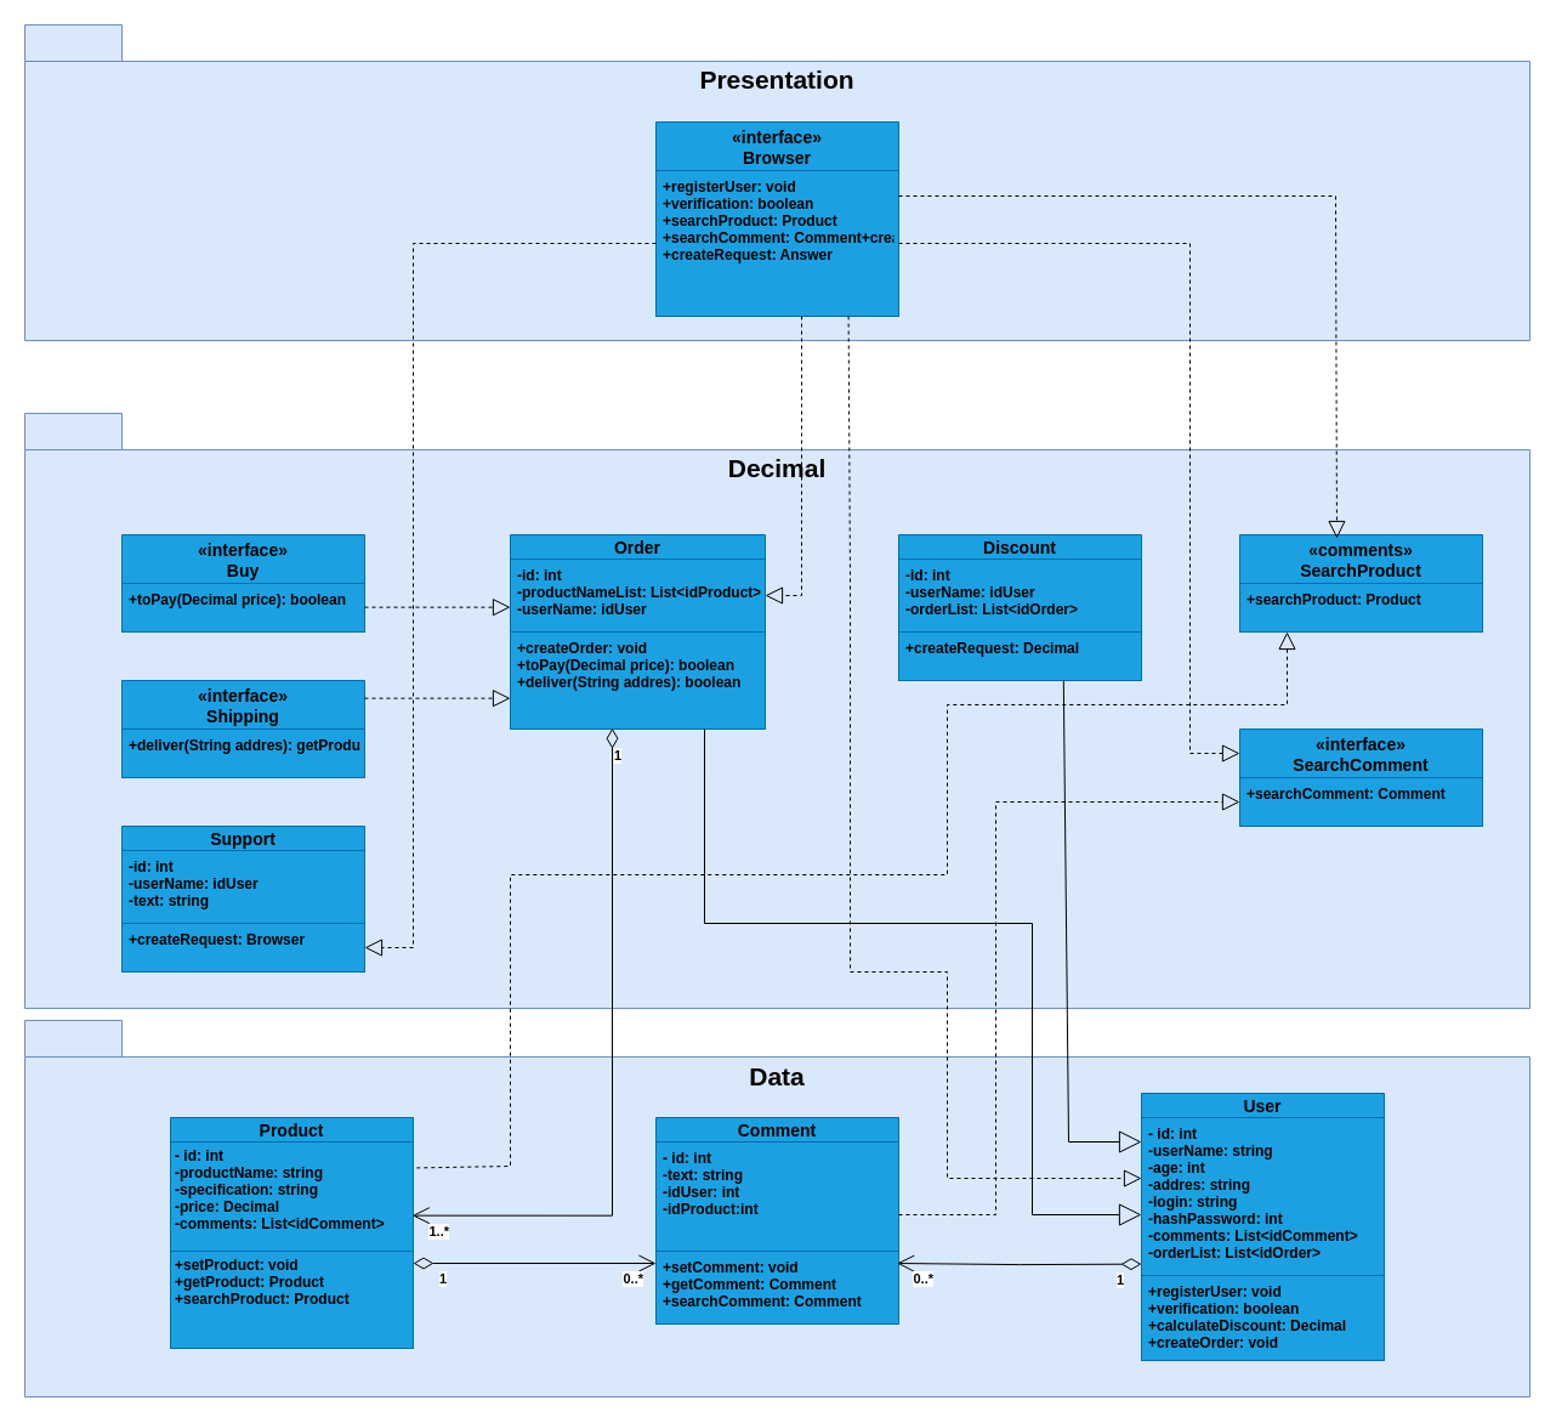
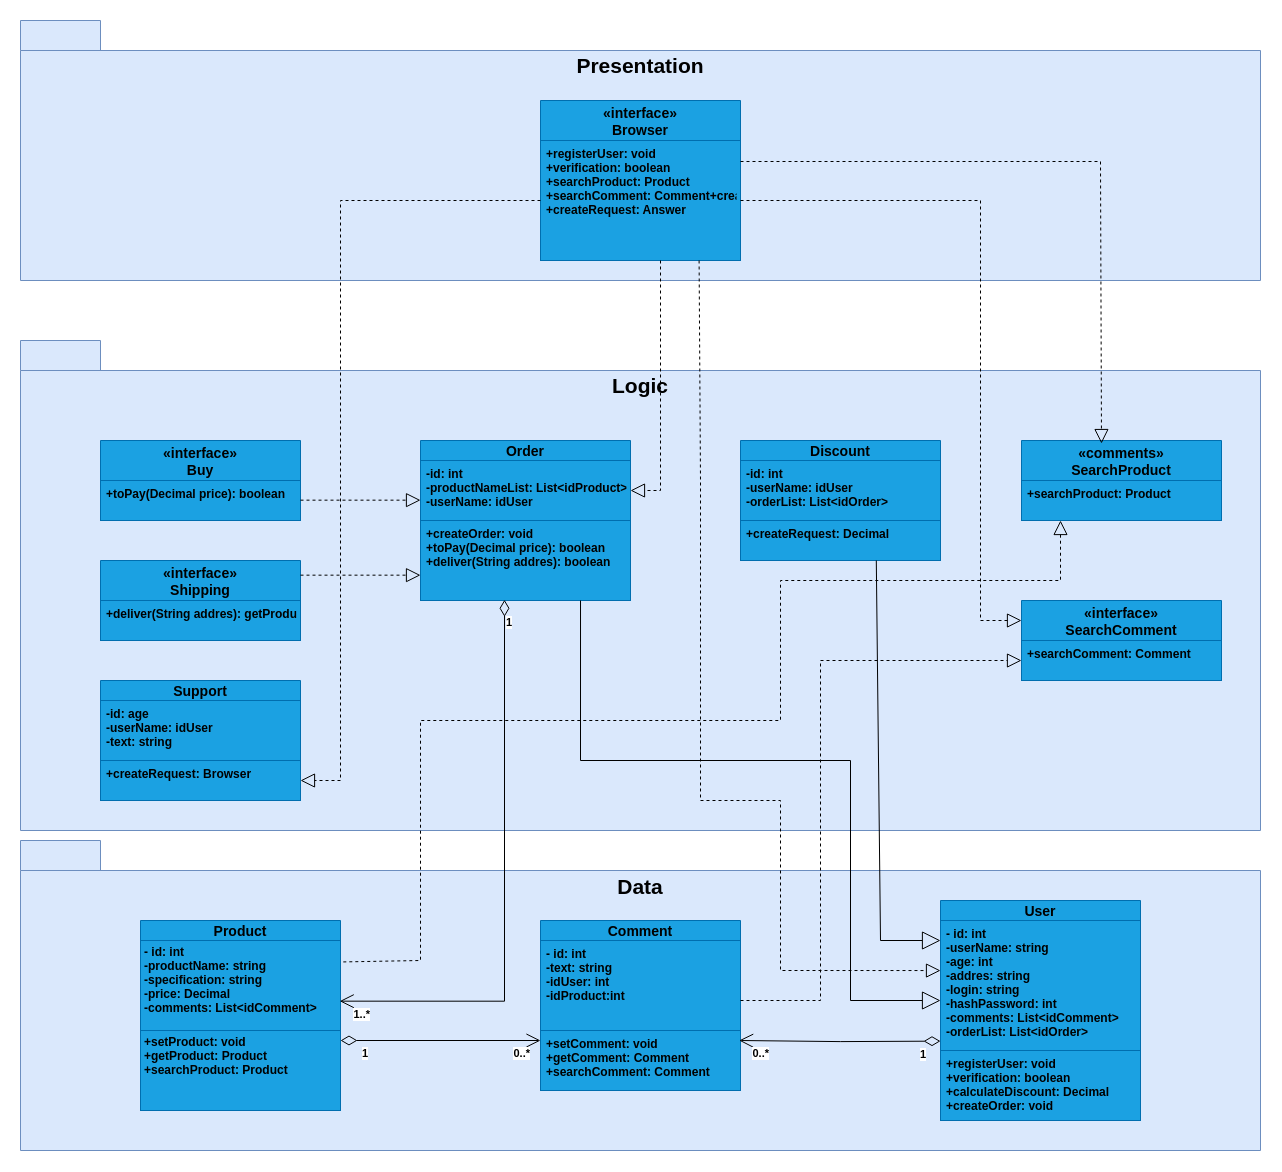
- <mxCell id="3" value="&lt;h2 style=&quot;font-size: 19px;&quot;&gt;&lt;font style=&quot;font-size: 21px;&quot;&gt;Decimal&lt;/font&gt;&lt;/h2&gt;" style="shape=folder;fontStyle=1;spacingTop=10;tabWidth=80;tabHeight=30;tabPosition=left;html=1;whiteSpace=wrap;fillColor=#dae8fc;verticalAlign=top;strokeColor=#6c8ebf;" vertex="1" parent="1"><mxGeometry x="20" y="340" width="1240" height="490" as="geometry" /></mxCell>
+ <mxCell id="3" value="&lt;h2 style=&quot;font-size: 19px;&quot;&gt;&lt;font style=&quot;font-size: 21px;&quot;&gt;Logic&lt;/font&gt;&lt;/h2&gt;" style="shape=folder;fontStyle=1;spacingTop=10;tabWidth=80;tabHeight=30;tabPosition=left;html=1;whiteSpace=wrap;fillColor=#dae8fc;verticalAlign=top;strokeColor=#6c8ebf;" vertex="1" parent="1"><mxGeometry x="20" y="340" width="1240" height="490" as="geometry" /></mxCell>
- <mxCell id="28" value="-id: int&#10;-userName: idUser&#10;-text: string&#10;&#10;&#10;&#10;&#10;" style="text;align=left;verticalAlign=top;spacingLeft=4;spacingRight=4;overflow=hidden;rotatable=0;points=[[0,0.5],[1,0.5]];portConstraint=eastwest;fontStyle=1;fillColor=#1ba1e2;fontColor=#000000;strokeColor=#006EAF;" vertex="1" parent="27"><mxGeometry y="20" width="200" height="60" as="geometry" /></mxCell>
+ <mxCell id="28" value="-id: age&#10;-userName: idUser&#10;-text: string&#10;&#10;&#10;&#10;&#10;" style="text;align=left;verticalAlign=top;spacingLeft=4;spacingRight=4;overflow=hidden;rotatable=0;points=[[0,0.5],[1,0.5]];portConstraint=eastwest;fontStyle=1;fillColor=#1ba1e2;fontColor=#000000;strokeColor=#006EAF;" vertex="1" parent="27"><mxGeometry y="20" width="200" height="60" as="geometry" /></mxCell>
